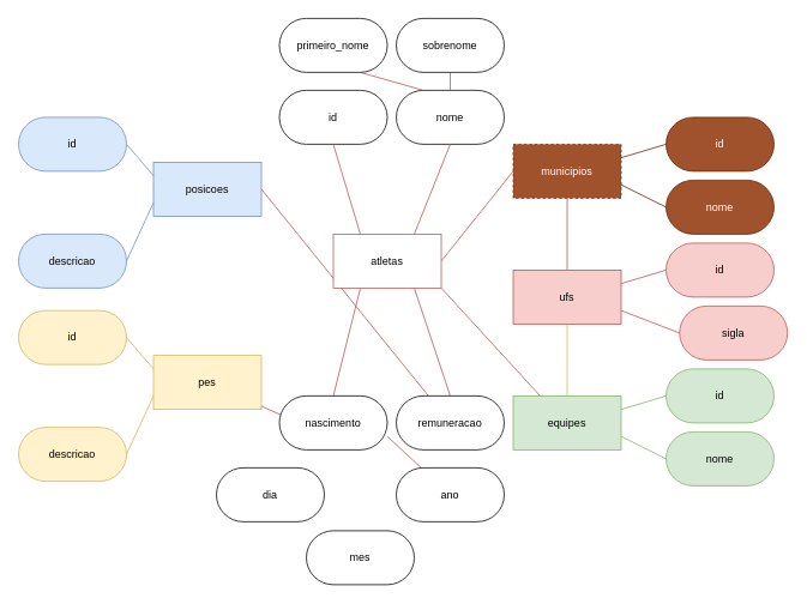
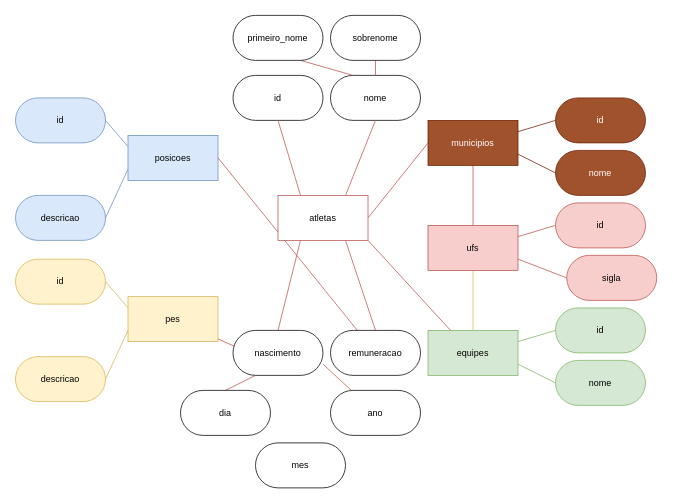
- <mxCell id="25" value="municipios" style="rounded=0;whiteSpace=wrap;html=1;fillColor=#a0522d;strokeColor=#6D1F00;fontColor=#ffffff;dashed=1;" vertex="1" parent="1"><mxGeometry x="570" y="160" width="120" height="60" as="geometry" /></mxCell>
+ <mxCell id="25" value="municipios" style="rounded=0;whiteSpace=wrap;html=1;fillColor=#a0522d;strokeColor=#6D1F00;fontColor=#ffffff;" vertex="1" parent="1"><mxGeometry x="570" y="160" width="120" height="60" as="geometry" /></mxCell>
+ <mxCell id="41" style="edgeStyle=none;rounded=0;orthogonalLoop=1;jettySize=auto;html=1;exitX=0.25;exitY=1;exitDx=0;exitDy=0;entryX=0.5;entryY=0;entryDx=0;entryDy=0;endArrow=none;endFill=0;strokeColor=#B85450;" edge="1" parent="1" source="42" target="48"><mxGeometry relative="1" as="geometry" /></mxCell>
